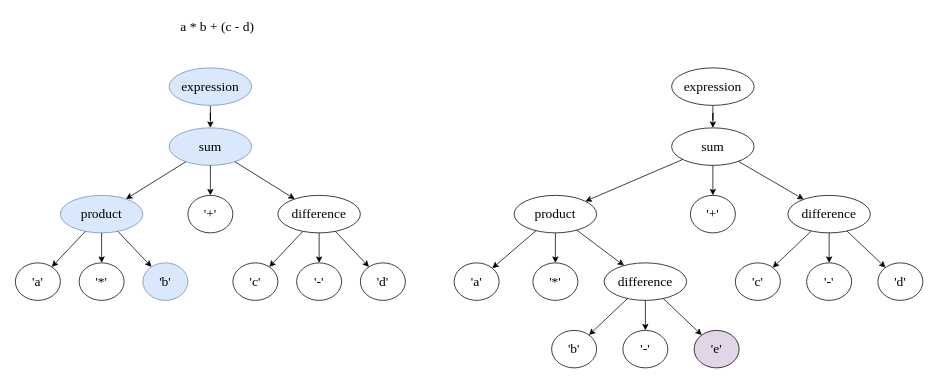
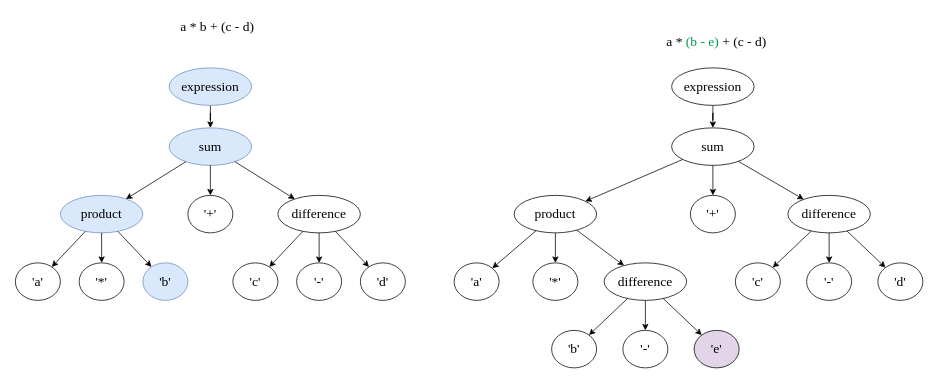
+ <mxCell id="24" value="a * &lt;font color=&quot;#00994d&quot;&gt;(b - e) &lt;/font&gt;+ (c - d)" style="text;html=1;strokeColor=none;fillColor=none;align=center;verticalAlign=middle;whiteSpace=wrap;rounded=0;fontSize=18;fontFamily=Computer Modern;" vertex="1" parent="1"><mxGeometry x="875" y="40" width="160" height="30" as="geometry" /></mxCell>
